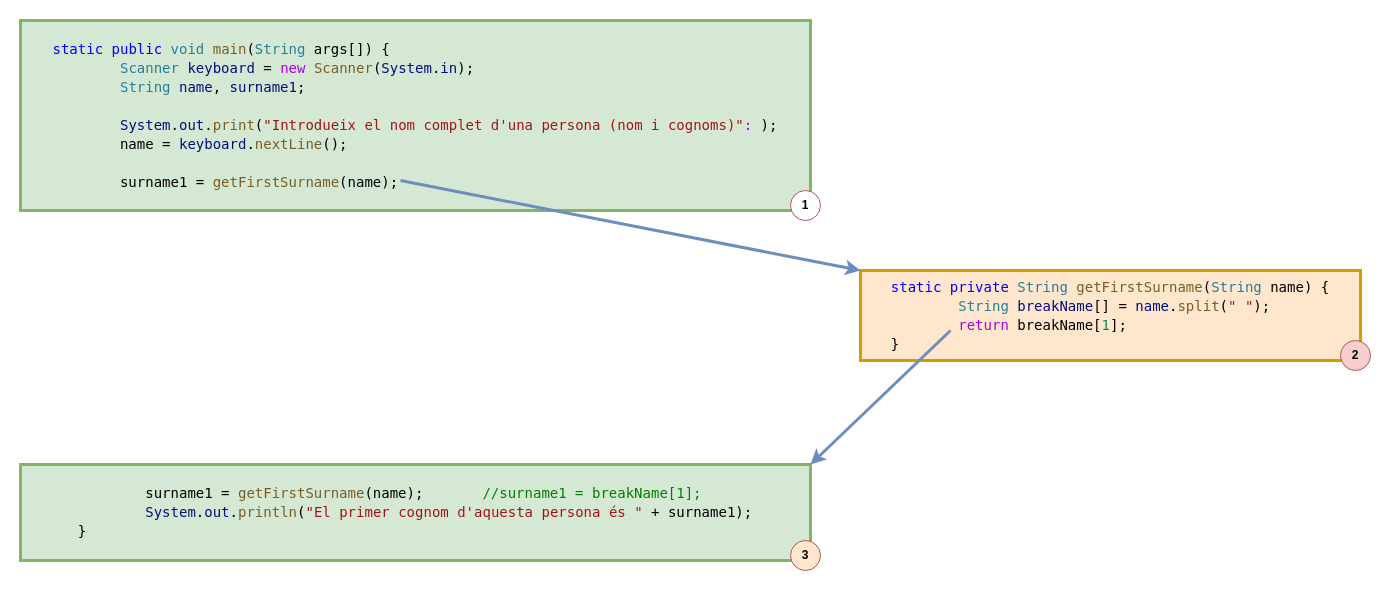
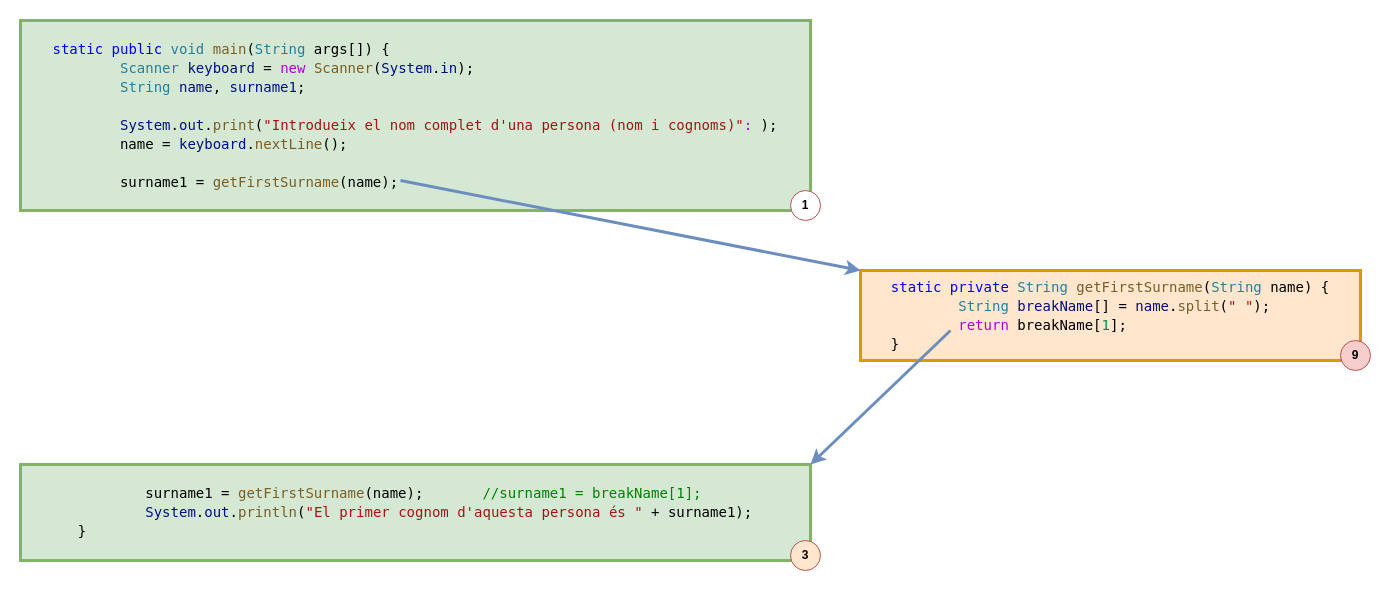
- <mxCell id="5" value="&lt;b&gt;2&lt;/b&gt;" style="ellipse;whiteSpace=wrap;html=1;aspect=fixed;fillColor=#f8cecc;strokeColor=#b85450;" vertex="1" parent="1"><mxGeometry x="1340" y="340" width="30" height="30" as="geometry" /></mxCell>
+ <mxCell id="5" value="&lt;b&gt;9&lt;/b&gt;" style="ellipse;whiteSpace=wrap;html=1;aspect=fixed;fillColor=#f8cecc;strokeColor=#b85450;" vertex="1" parent="1"><mxGeometry x="1340" y="340" width="30" height="30" as="geometry" /></mxCell>
